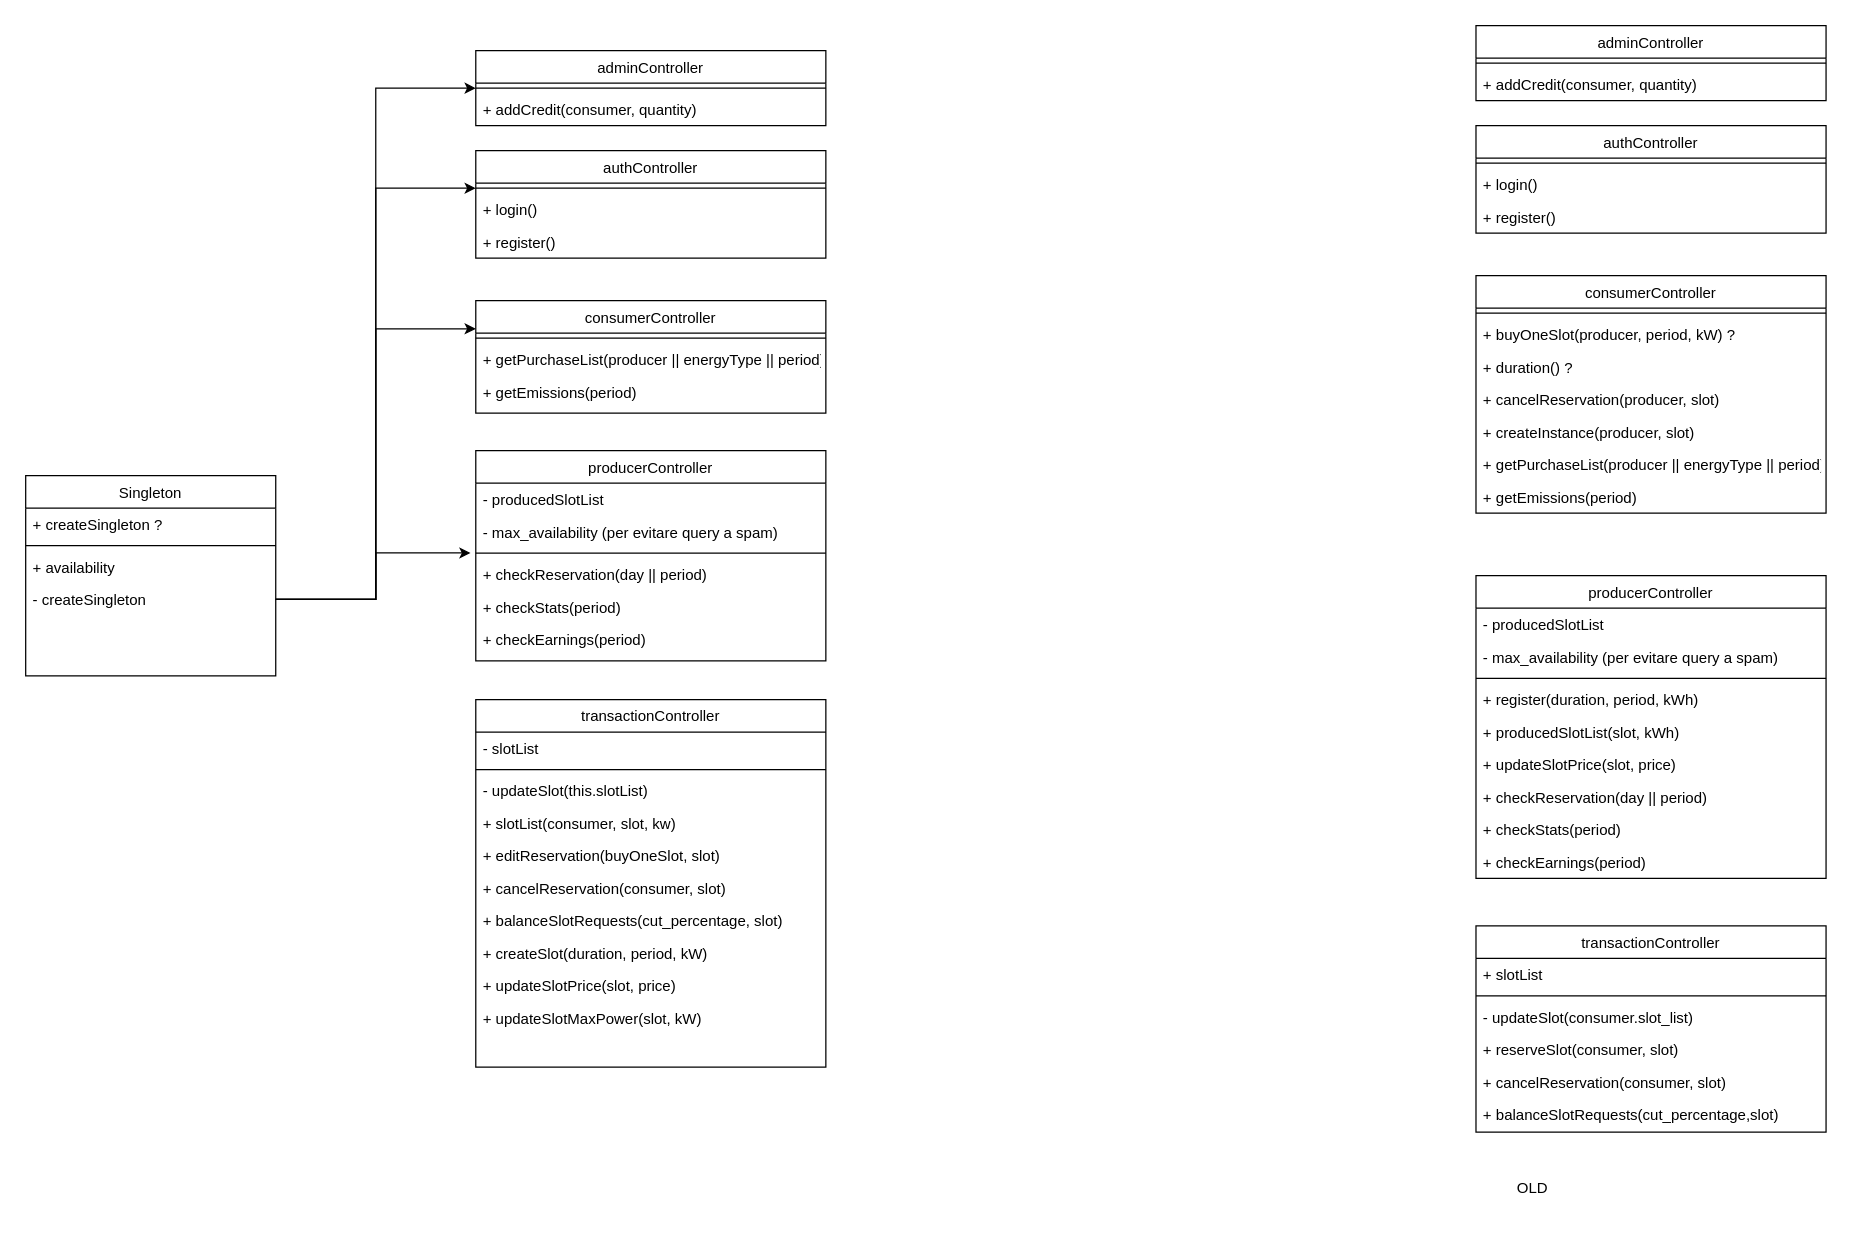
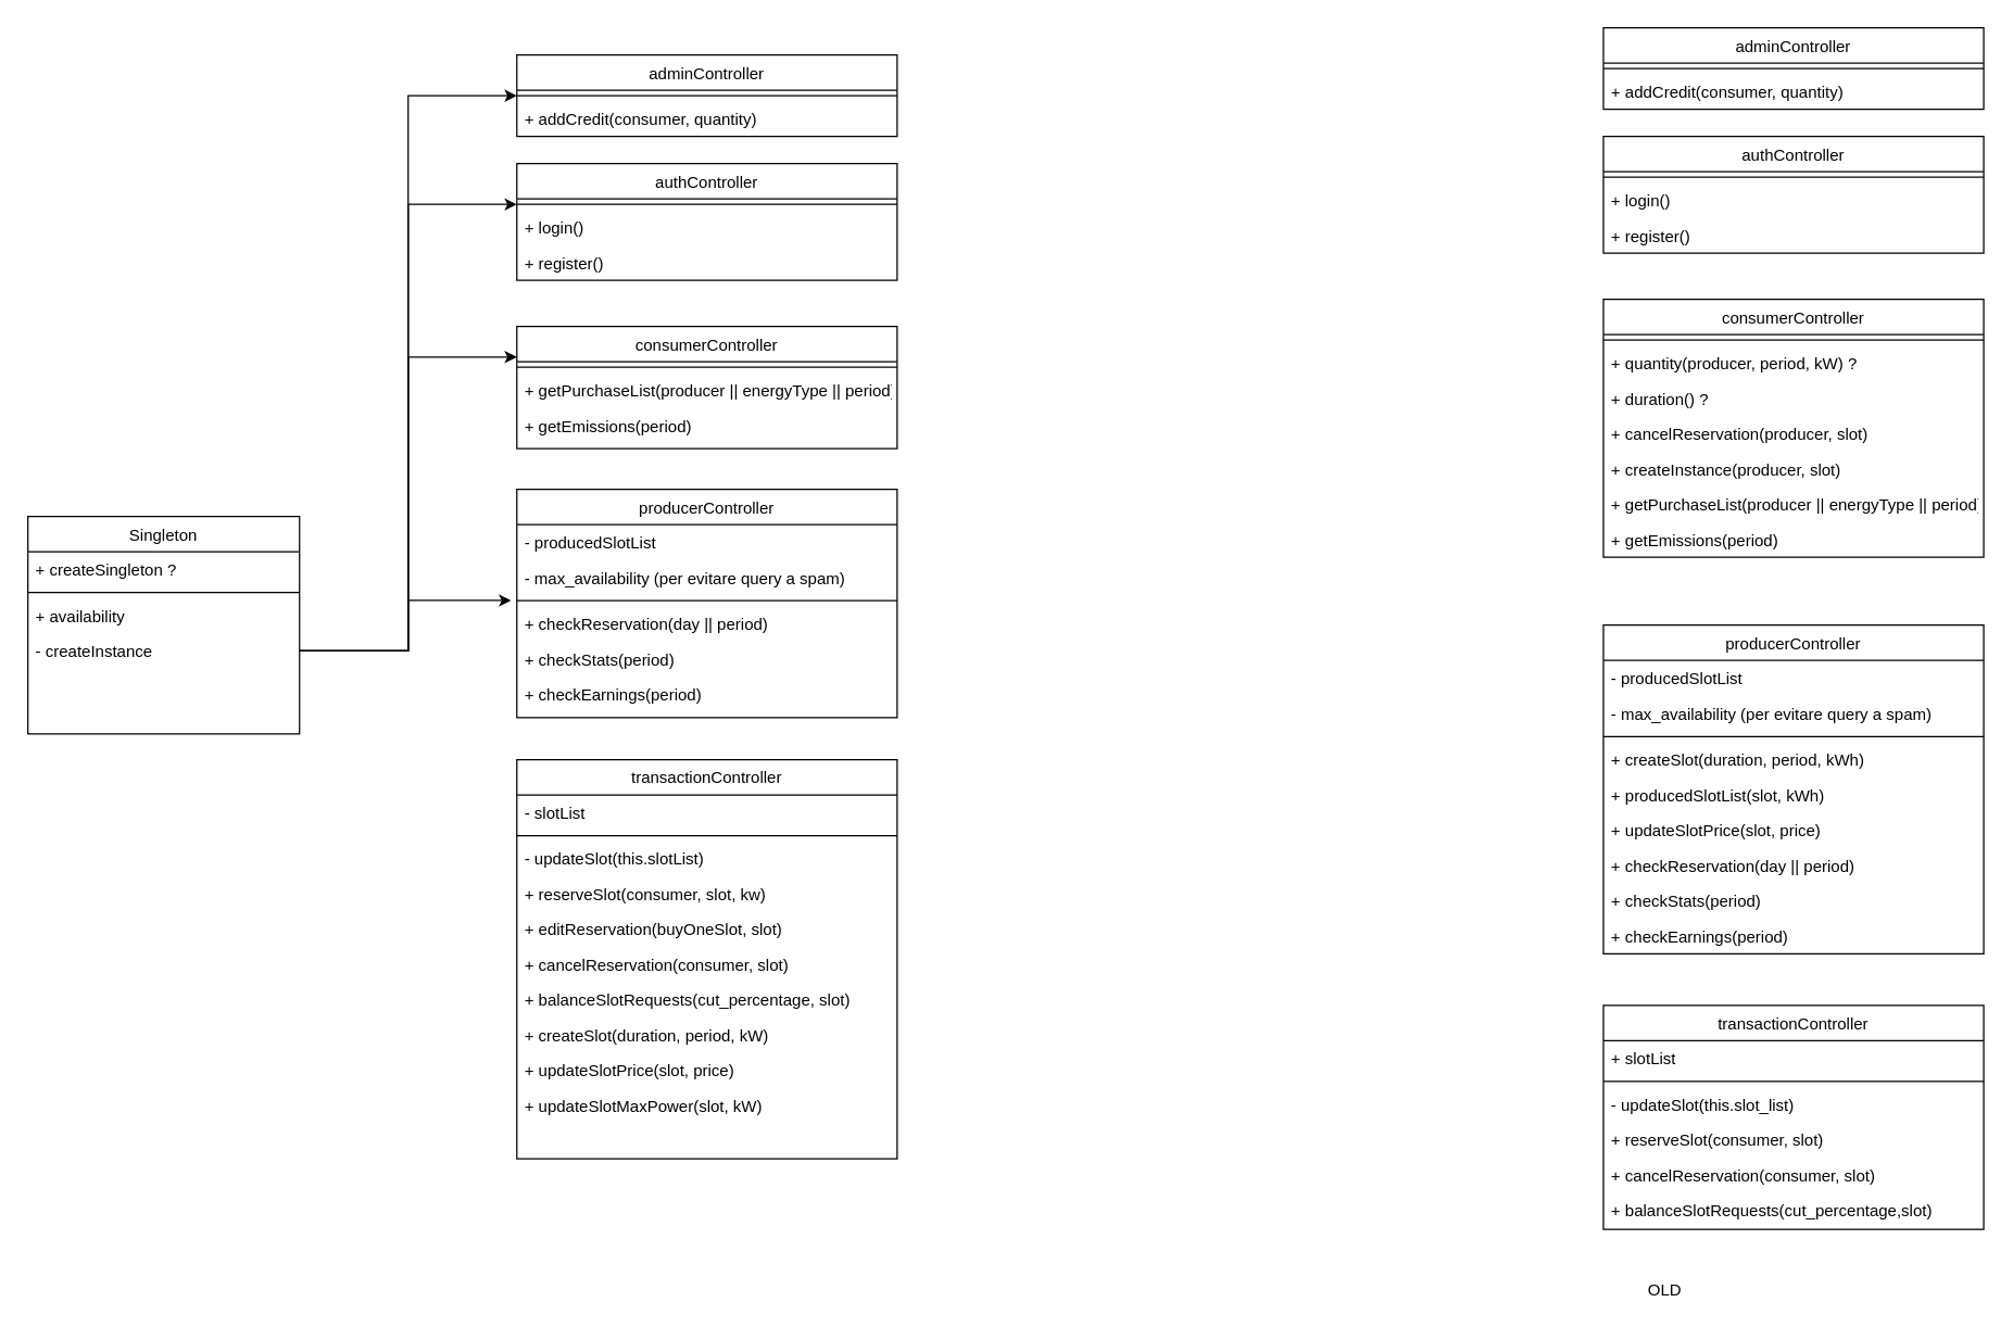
- <mxCell id="16" value="+ buyOneSlot(producer, period, kW) ?" style="text;align=left;verticalAlign=top;spacingLeft=4;spacingRight=4;overflow=hidden;rotatable=0;points=[[0,0.5],[1,0.5]];portConstraint=eastwest;" vertex="1" parent="14"><mxGeometry y="34" width="280" height="26" as="geometry" /></mxCell>
+ <mxCell id="16" value="+ quantity(producer, period, kW) ?" style="text;align=left;verticalAlign=top;spacingLeft=4;spacingRight=4;overflow=hidden;rotatable=0;points=[[0,0.5],[1,0.5]];portConstraint=eastwest;" vertex="1" parent="14"><mxGeometry y="34" width="280" height="26" as="geometry" /></mxCell>
- <mxCell id="6" value="- createSingleton" style="text;align=left;verticalAlign=top;spacingLeft=4;spacingRight=4;overflow=hidden;rotatable=0;points=[[0,0.5],[1,0.5]];portConstraint=eastwest;" vertex="1" parent="2"><mxGeometry y="86" width="200" height="26" as="geometry" /></mxCell>
+ <mxCell id="6" value="- createInstance" style="text;align=left;verticalAlign=top;spacingLeft=4;spacingRight=4;overflow=hidden;rotatable=0;points=[[0,0.5],[1,0.5]];portConstraint=eastwest;" vertex="1" parent="2"><mxGeometry y="86" width="200" height="26" as="geometry" /></mxCell>
- <mxCell id="33" value="+ register(duration, period, kWh)" style="text;align=left;verticalAlign=top;spacingLeft=4;spacingRight=4;overflow=hidden;rotatable=0;points=[[0,0.5],[1,0.5]];portConstraint=eastwest;" vertex="1" parent="29"><mxGeometry y="86" width="280" height="26" as="geometry" /></mxCell>
+ <mxCell id="33" value="+ createSlot(duration, period, kWh)" style="text;align=left;verticalAlign=top;spacingLeft=4;spacingRight=4;overflow=hidden;rotatable=0;points=[[0,0.5],[1,0.5]];portConstraint=eastwest;" vertex="1" parent="29"><mxGeometry y="86" width="280" height="26" as="geometry" /></mxCell>
- <mxCell id="54" value="+ slotList(consumer, slot, kw)" style="text;align=left;verticalAlign=top;spacingLeft=4;spacingRight=4;overflow=hidden;rotatable=0;points=[[0,0.5],[1,0.5]];portConstraint=eastwest;" vertex="1" parent="50"><mxGeometry y="86" width="280" height="26" as="geometry" /></mxCell>
+ <mxCell id="54" value="+ reserveSlot(consumer, slot, kw)" style="text;align=left;verticalAlign=top;spacingLeft=4;spacingRight=4;overflow=hidden;rotatable=0;points=[[0,0.5],[1,0.5]];portConstraint=eastwest;" vertex="1" parent="50"><mxGeometry y="86" width="280" height="26" as="geometry" /></mxCell>
- <mxCell id="25" value="- updateSlot(consumer.slot_list)" style="text;align=left;verticalAlign=top;spacingLeft=4;spacingRight=4;overflow=hidden;rotatable=0;points=[[0,0.5],[1,0.5]];portConstraint=eastwest;" vertex="1" parent="22"><mxGeometry y="60" width="280" height="26" as="geometry" /></mxCell>
+ <mxCell id="25" value="- updateSlot(this.slot_list)" style="text;align=left;verticalAlign=top;spacingLeft=4;spacingRight=4;overflow=hidden;rotatable=0;points=[[0,0.5],[1,0.5]];portConstraint=eastwest;" vertex="1" parent="22"><mxGeometry y="60" width="280" height="26" as="geometry" /></mxCell>
